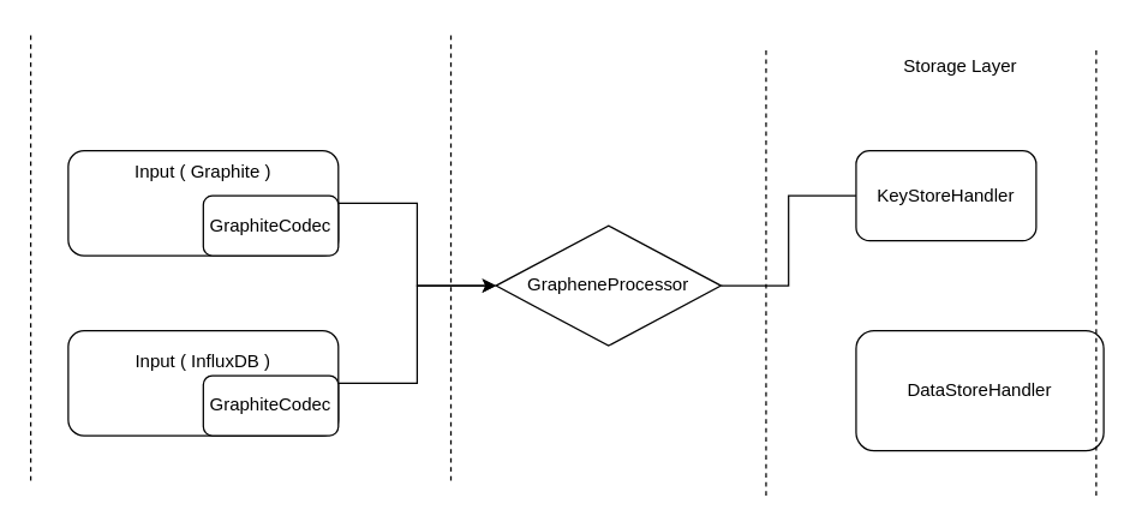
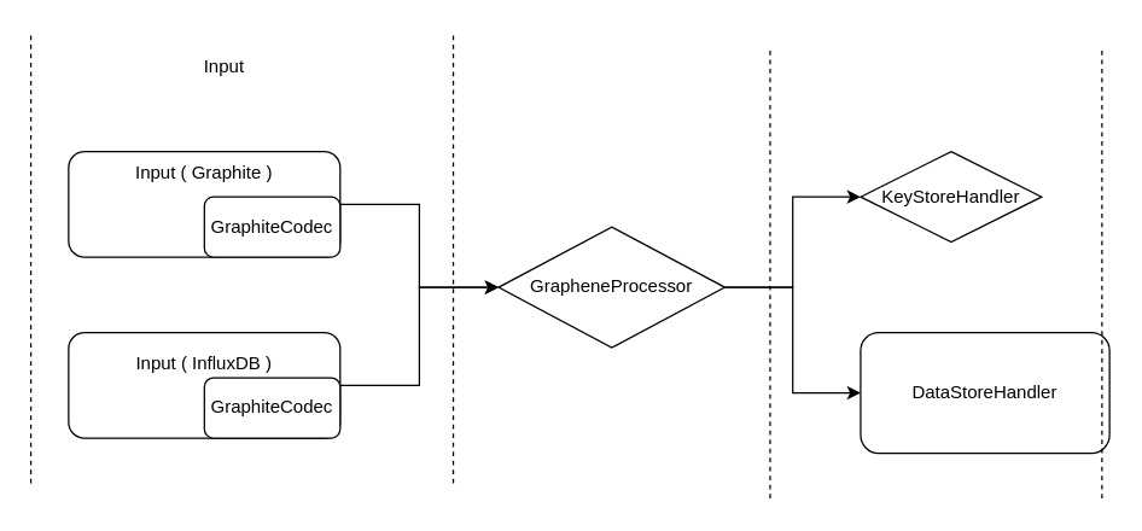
+ <mxCell id="17" value="Input" style="text;html=1;resizable=0;points=[];autosize=1;align=left;verticalAlign=top;spacingTop=-4;" vertex="1" parent="1"><mxGeometry x="133" y="34" width="40" height="20" as="geometry" /></mxCell>
- <mxCell id="18" value="Storage Layer" style="text;html=1;resizable=0;points=[];autosize=1;align=left;verticalAlign=top;spacingTop=-4;" vertex="1" parent="1"><mxGeometry x="600" y="34" width="90" height="20" as="geometry" /></mxCell>
- <mxCell id="8" style="edgeStyle=orthogonalEdgeStyle;rounded=0;orthogonalLoop=1;jettySize=auto;html=1;entryX=0;entryY=0.5;entryDx=0;entryDy=0;endArrow=none;" edge="1" parent="1" source="10" target="11"><mxGeometry relative="1" as="geometry" /></mxCell>
+ <mxCell id="8" style="edgeStyle=orthogonalEdgeStyle;rounded=0;orthogonalLoop=1;jettySize=auto;html=1;entryX=0;entryY=0.5;entryDx=0;entryDy=0;" edge="1" parent="1" source="10" target="11"><mxGeometry relative="1" as="geometry" /></mxCell>
- <mxCell id="11" value="KeyStoreHandler" style="rounded=1;whiteSpace=wrap;html=1;" vertex="1" parent="1"><mxGeometry x="570" y="100" width="120" height="60" as="geometry" /></mxCell>
+ <mxCell id="11" value="KeyStoreHandler" style="rhombus;whiteSpace=wrap;html=1;" vertex="1" parent="1"><mxGeometry x="570" y="100" width="120" height="60" as="geometry" /></mxCell>
+ <mxCell id="9" style="edgeStyle=orthogonalEdgeStyle;rounded=0;orthogonalLoop=1;jettySize=auto;html=1;entryX=0;entryY=0.5;entryDx=0;entryDy=0;" edge="1" parent="1" source="10" target="12"><mxGeometry relative="1" as="geometry" /></mxCell>
